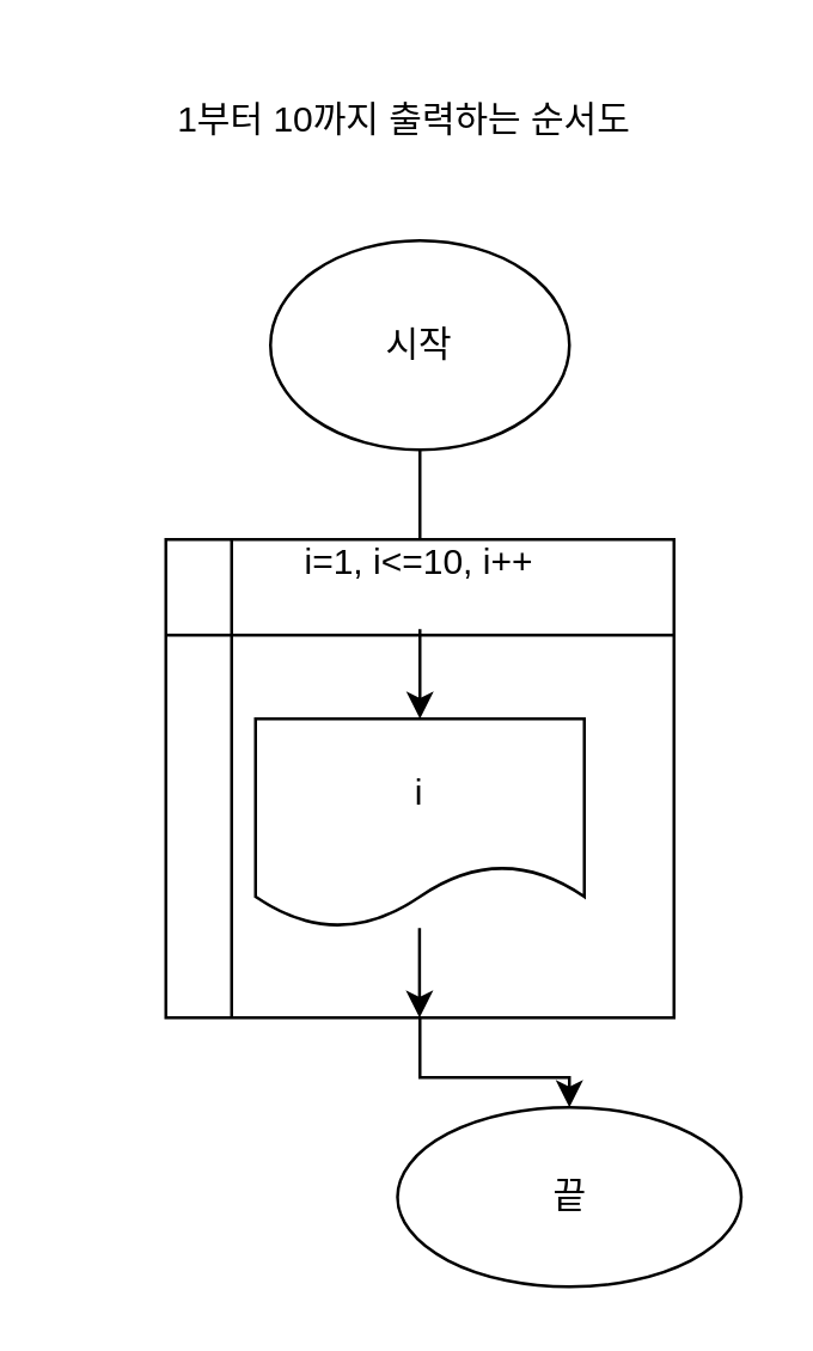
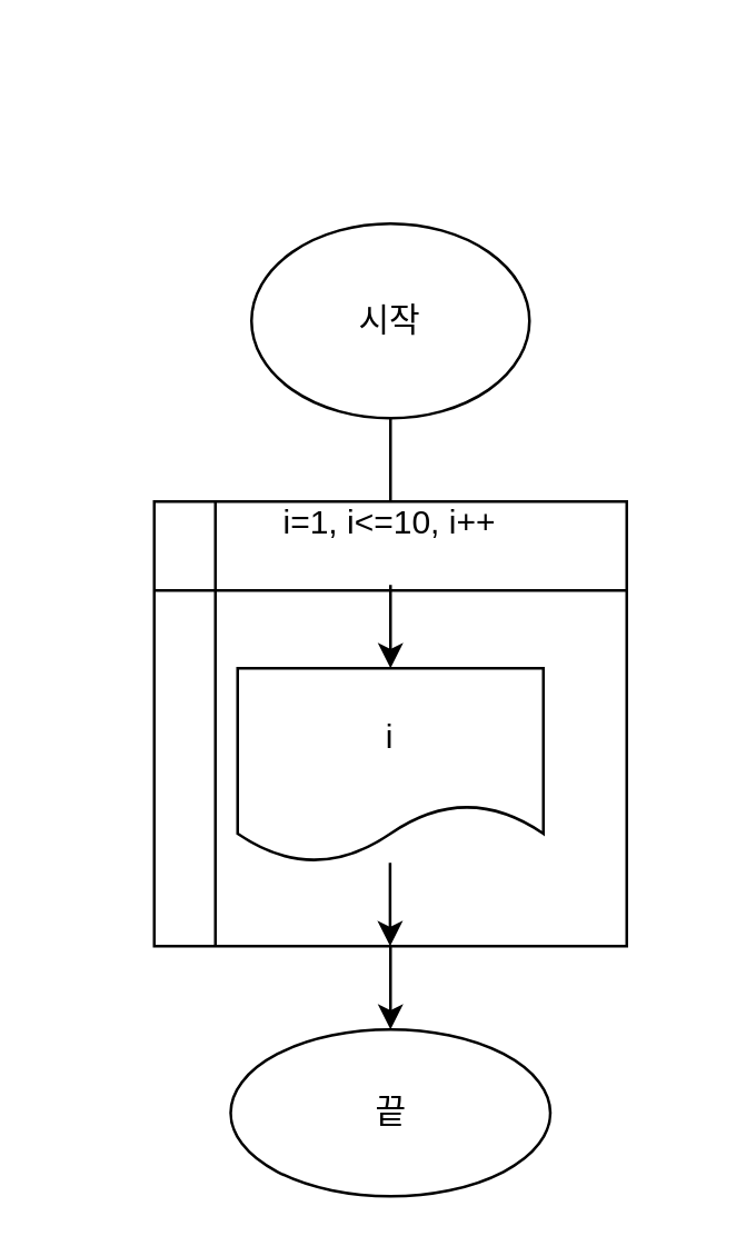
- <mxCell id="2" value="1부터 10까지 출력하는 순서도" style="text;html=1;strokeColor=none;fillColor=none;align=center;verticalAlign=middle;whiteSpace=wrap;rounded=0;" vertex="1" parent="1"><mxGeometry x="20" y="20" width="230" height="40" as="geometry" /></mxCell>
- <mxCell id="11" value="끝" style="ellipse;whiteSpace=wrap;html=1;" vertex="1" parent="1"><mxGeometry x="132.5" y="370" width="115" height="60" as="geometry" /></mxCell>
+ <mxCell id="11" value="끝" style="ellipse;whiteSpace=wrap;html=1;" vertex="1" parent="1"><mxGeometry x="82.5" y="370" width="115" height="60" as="geometry" /></mxCell>
